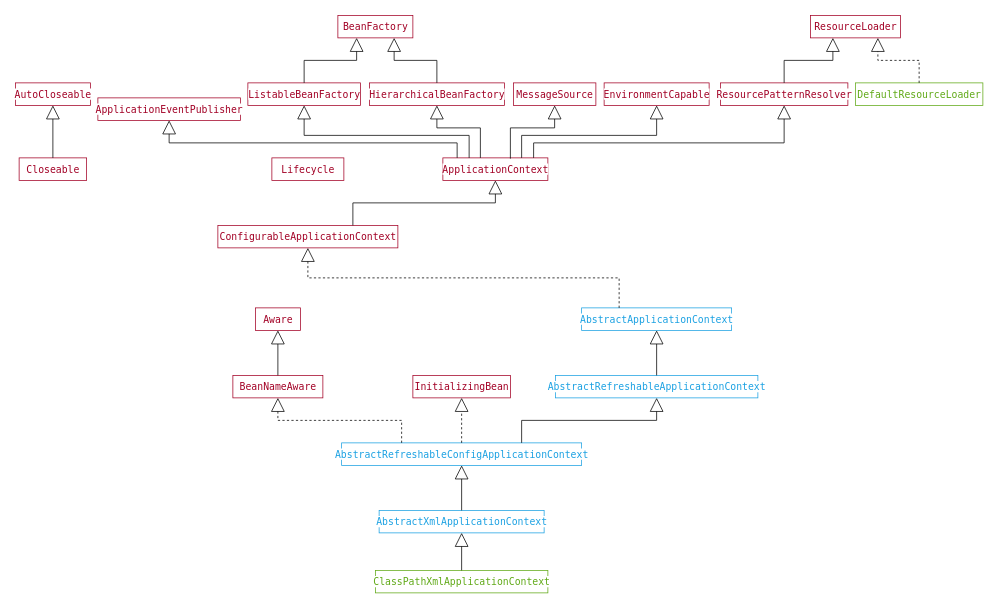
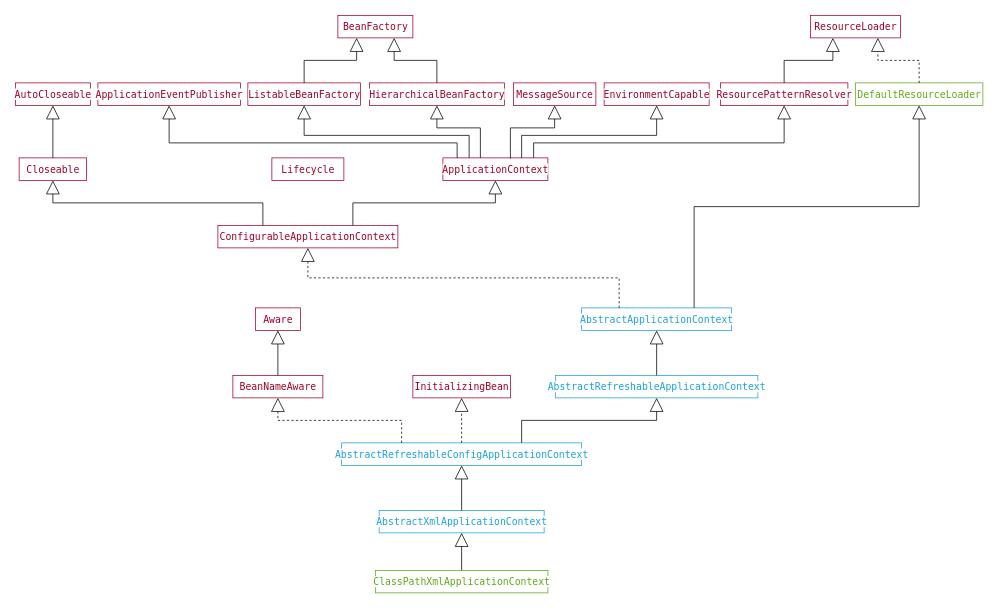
- <mxCell id="17" value="&lt;div style=&quot;background-color: rgb(255, 255, 255); font-size: 9.8pt;&quot;&gt;&lt;pre style=&quot;font-family: &amp;quot;jetbrains mono&amp;quot; , monospace ; font-size: 9.8pt&quot;&gt;&lt;pre style=&quot;font-family: &amp;quot;jetbrains mono&amp;quot; , monospace ; font-size: 9.8pt&quot;&gt;&lt;span style=&quot;&quot;&gt;ApplicationEventPublisher&lt;/span&gt;&lt;/pre&gt;&lt;/pre&gt;&lt;/div&gt;" style="html=1;fontFamily=Helvetica;strokeColor=#A20025;fontColor=#A20025;" parent="1" vertex="1"><mxGeometry x="130" y="130" width="190" height="30" as="geometry" /></mxCell>
+ <mxCell id="17" value="&lt;div style=&quot;background-color: rgb(255, 255, 255); font-size: 9.8pt;&quot;&gt;&lt;pre style=&quot;font-family: &amp;quot;jetbrains mono&amp;quot; , monospace ; font-size: 9.8pt&quot;&gt;&lt;pre style=&quot;font-family: &amp;quot;jetbrains mono&amp;quot; , monospace ; font-size: 9.8pt&quot;&gt;&lt;span style=&quot;&quot;&gt;ApplicationEventPublisher&lt;/span&gt;&lt;/pre&gt;&lt;/pre&gt;&lt;/div&gt;" style="html=1;fontFamily=Helvetica;strokeColor=#A20025;fontColor=#A20025;" parent="1" vertex="1"><mxGeometry x="130" y="110" width="190" height="30" as="geometry" /></mxCell>
+ <mxCell id="34" value="" style="endArrow=block;endSize=16;endFill=0;html=1;fontFamily=Helvetica;entryX=0.5;entryY=1;entryDx=0;entryDy=0;edgeStyle=orthogonalEdgeStyle;rounded=0;exitX=0.25;exitY=0;exitDx=0;exitDy=0;" parent="1" source="12" target="13" edge="1"><mxGeometry width="160" relative="1" as="geometry"><mxPoint x="430" y="280" as="sourcePoint" /><mxPoint x="865" y="620" as="targetPoint" /></mxGeometry></mxCell>
+ <mxCell id="32" value="" style="endArrow=block;endSize=16;endFill=0;html=1;fontFamily=Helvetica;entryX=0.5;entryY=1;entryDx=0;entryDy=0;exitX=0.75;exitY=0;exitDx=0;exitDy=0;edgeStyle=orthogonalEdgeStyle;rounded=0;" parent="1" source="11" target="23" edge="1"><mxGeometry width="160" relative="1" as="geometry"><mxPoint x="755" y="650" as="sourcePoint" /><mxPoint x="835" y="590" as="targetPoint" /></mxGeometry></mxCell>
